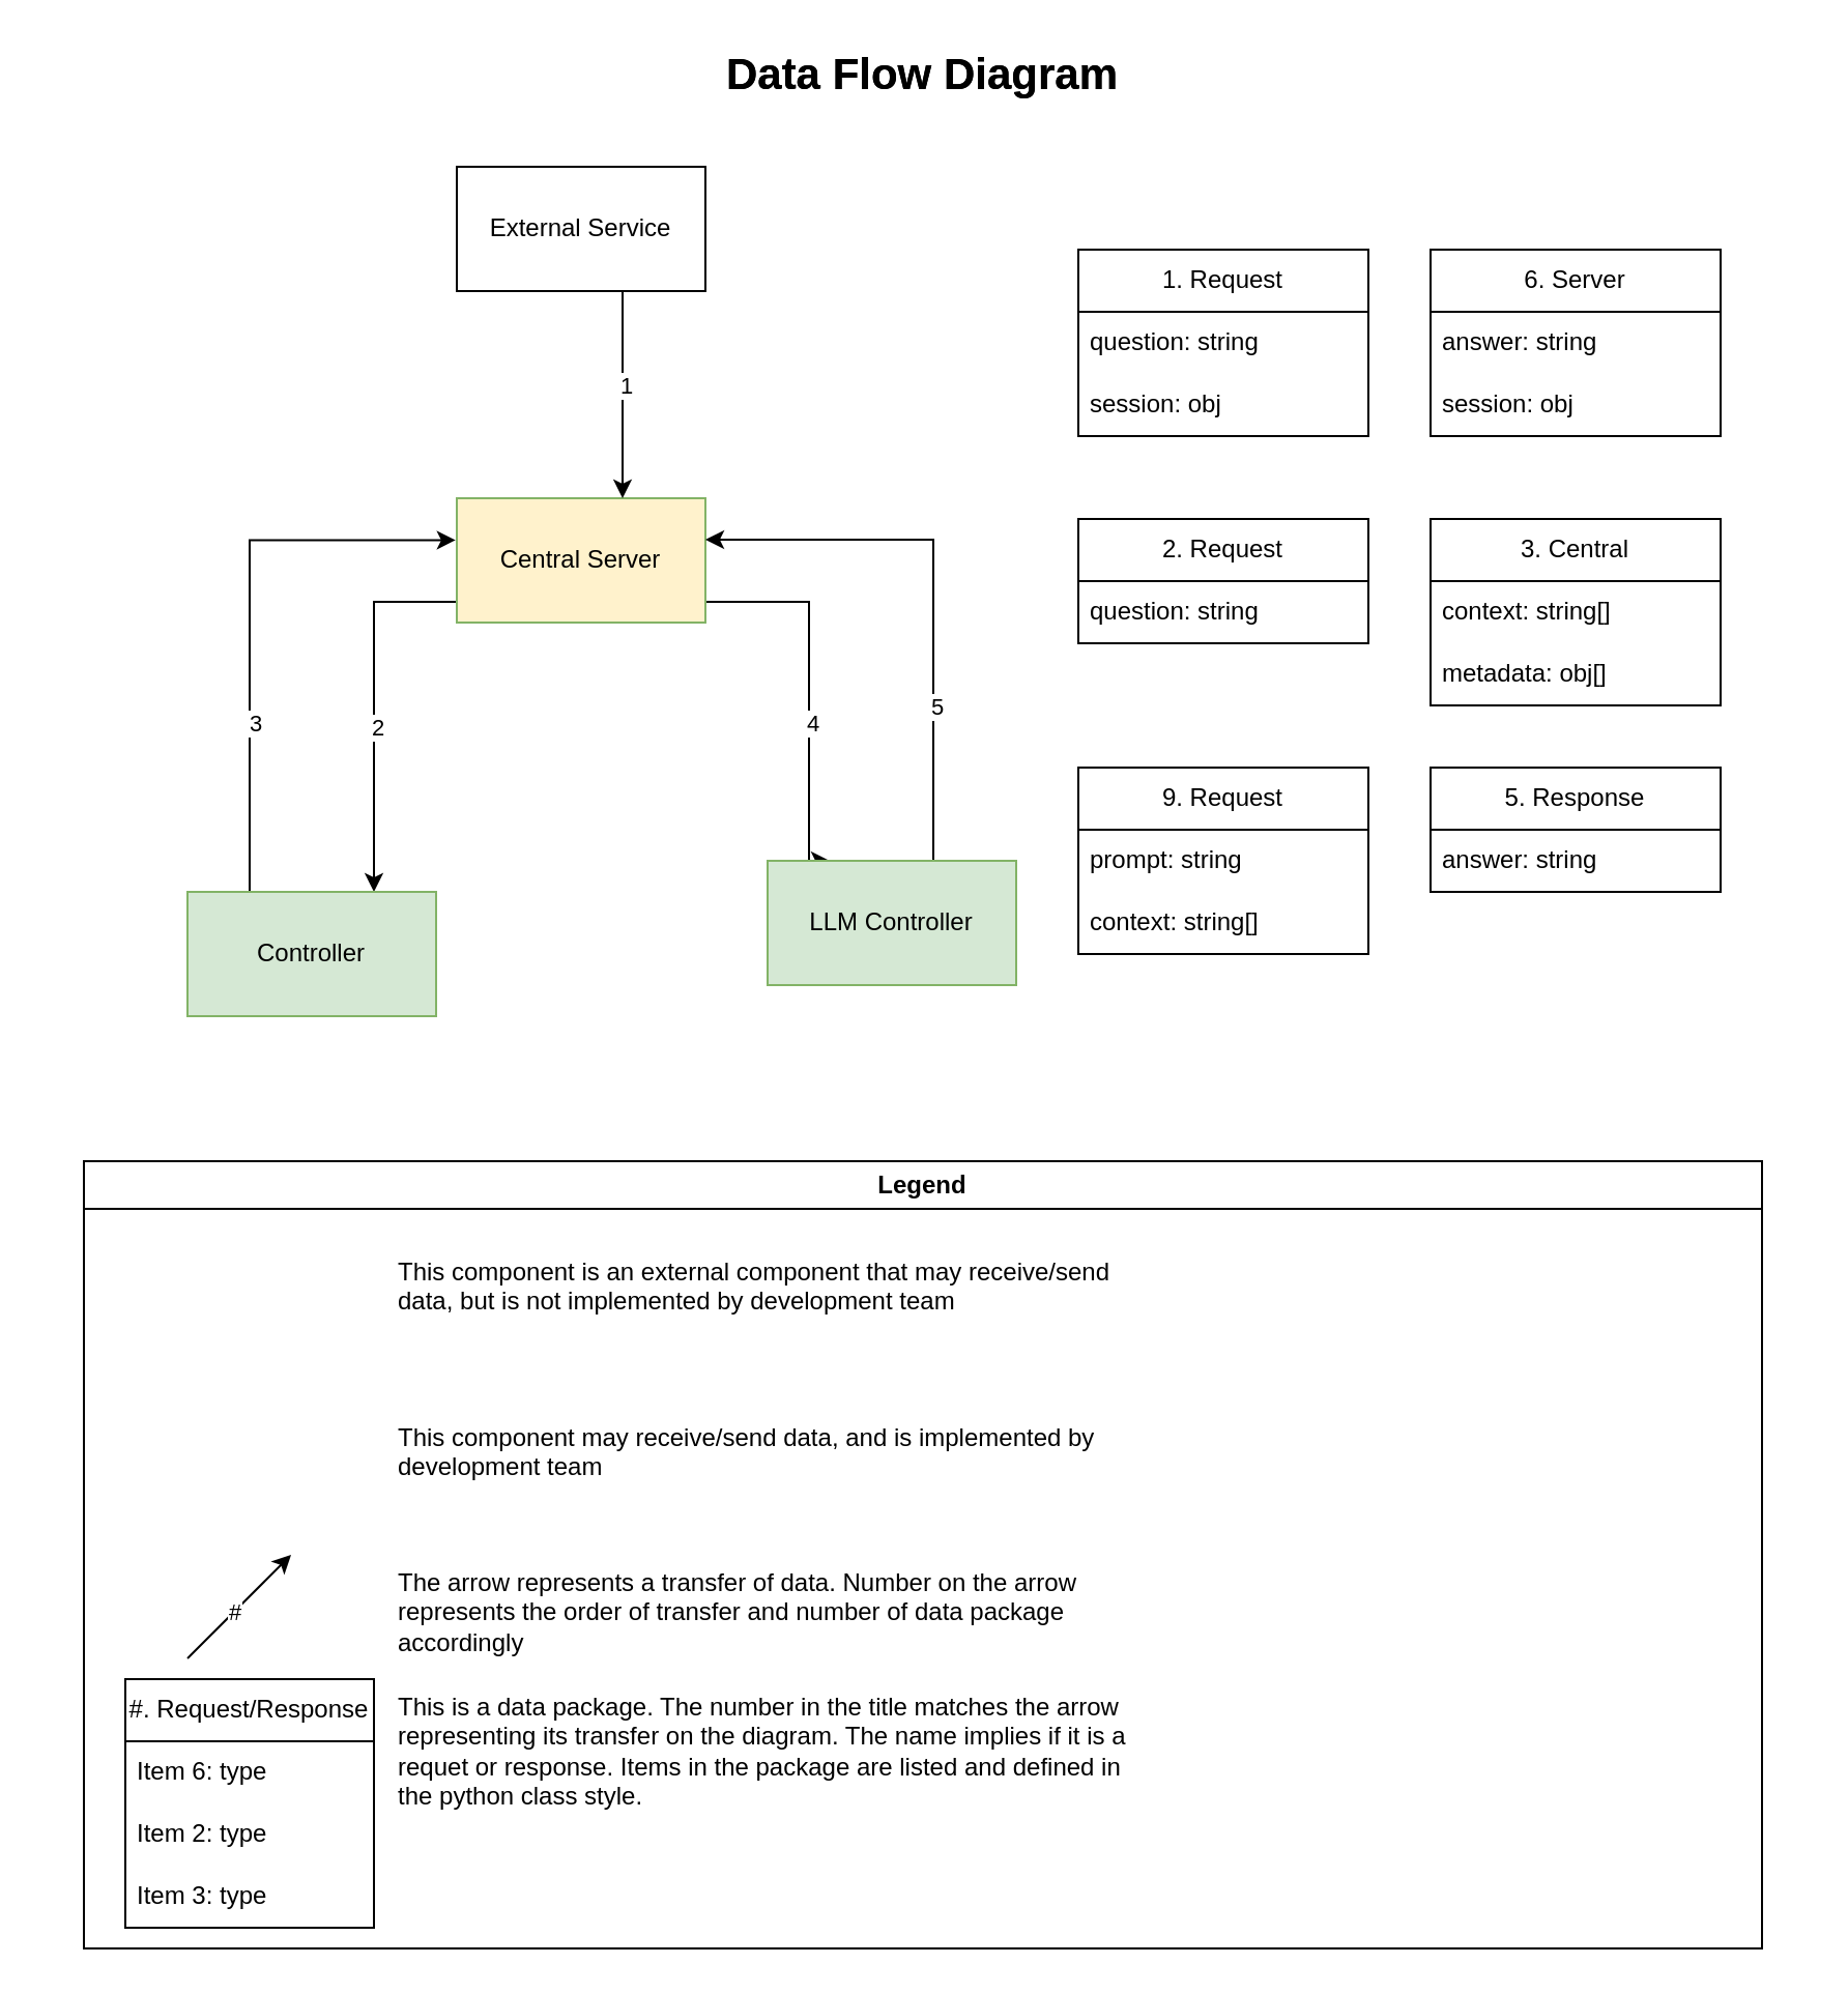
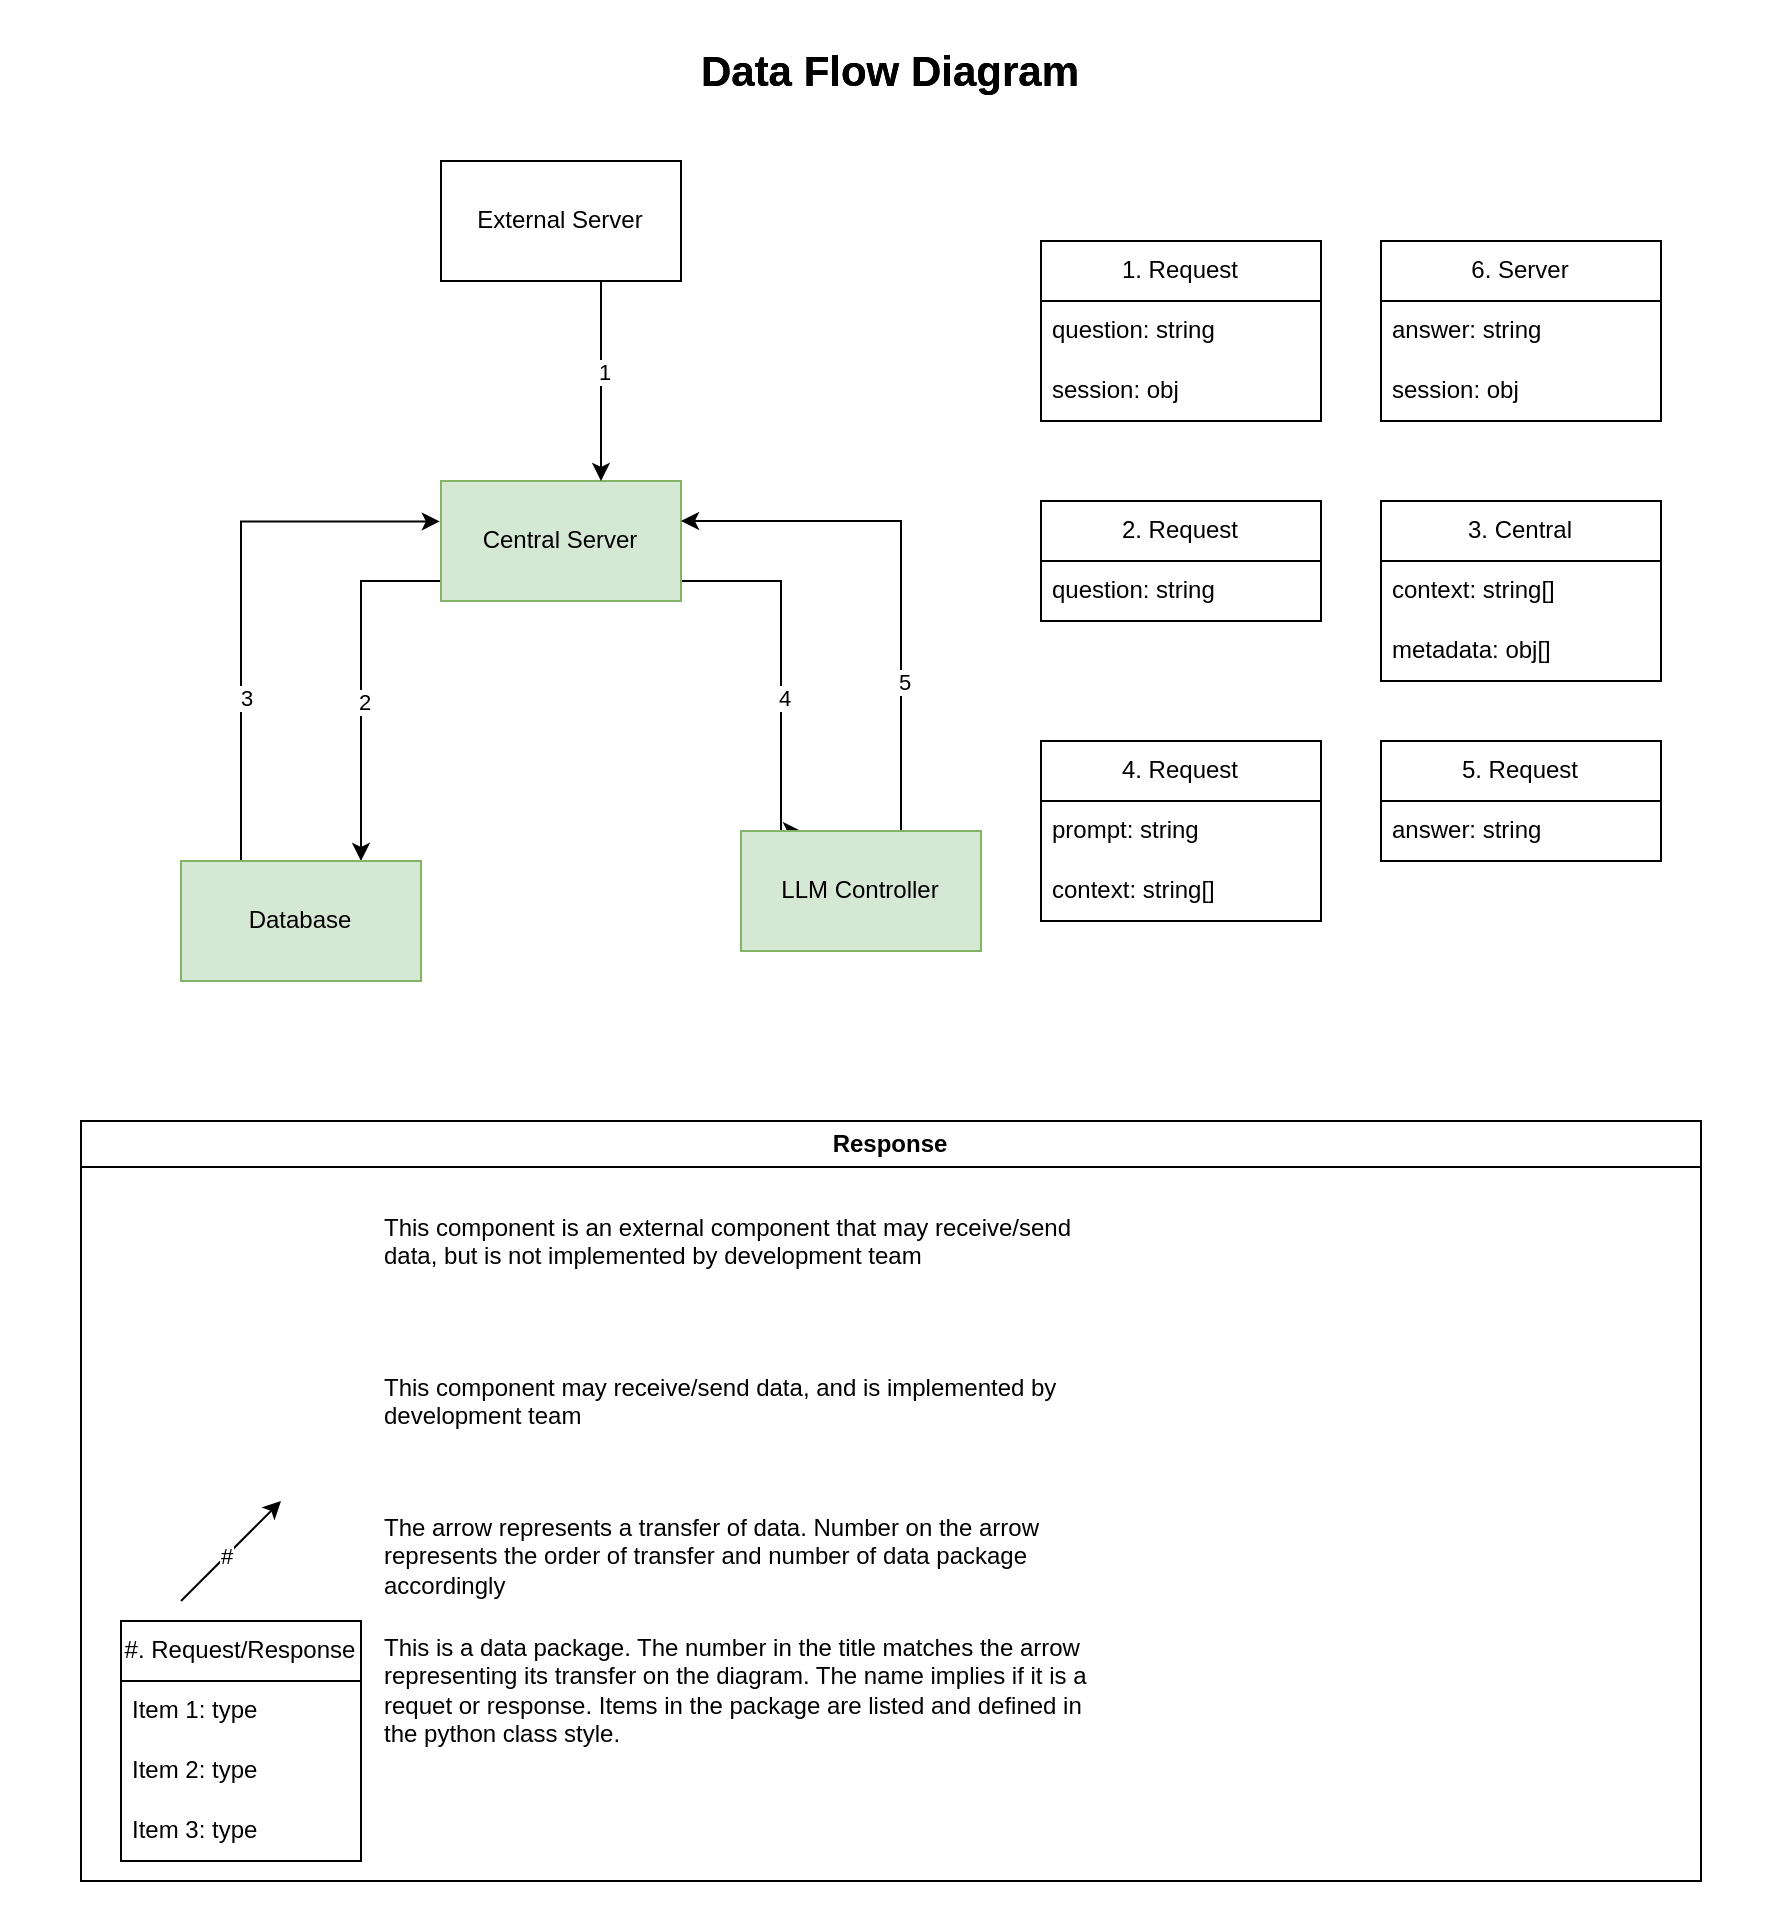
- <mxCell id="9" value="External Service" style="rounded=0;whiteSpace=wrap;html=1;" vertex="1" parent="1"><mxGeometry x="220" y="80" width="120" height="60" as="geometry" /></mxCell>
+ <mxCell id="9" value="External Server" style="rounded=0;whiteSpace=wrap;html=1;" vertex="1" parent="1"><mxGeometry x="220" y="80" width="120" height="60" as="geometry" /></mxCell>
- <mxCell id="6" value="Central Server" style="rounded=0;whiteSpace=wrap;html=1;fillColor=#fff2cc;strokeColor=#82b366;" vertex="1" parent="1"><mxGeometry x="220" y="240" width="120" height="60" as="geometry" /></mxCell>
+ <mxCell id="6" value="Central Server" style="rounded=0;whiteSpace=wrap;html=1;fillColor=#d5e8d4;strokeColor=#82b366;" vertex="1" parent="1"><mxGeometry x="220" y="240" width="120" height="60" as="geometry" /></mxCell>
- <mxCell id="24" value="9. Request" style="swimlane;fontStyle=0;childLayout=stackLayout;horizontal=1;startSize=30;horizontalStack=0;resizeParent=1;resizeParentMax=0;resizeLast=0;collapsible=1;marginBottom=0;whiteSpace=wrap;html=1;" vertex="1" parent="1"><mxGeometry x="520" y="370" width="140" height="90" as="geometry" /></mxCell>
+ <mxCell id="24" value="4. Request" style="swimlane;fontStyle=0;childLayout=stackLayout;horizontal=1;startSize=30;horizontalStack=0;resizeParent=1;resizeParentMax=0;resizeLast=0;collapsible=1;marginBottom=0;whiteSpace=wrap;html=1;" vertex="1" parent="1"><mxGeometry x="520" y="370" width="140" height="90" as="geometry" /></mxCell>
- <mxCell id="27" value="5. Response" style="swimlane;fontStyle=0;childLayout=stackLayout;horizontal=1;startSize=30;horizontalStack=0;resizeParent=1;resizeParentMax=0;resizeLast=0;collapsible=1;marginBottom=0;whiteSpace=wrap;html=1;" vertex="1" parent="1"><mxGeometry x="690" y="370" width="140" height="60" as="geometry" /></mxCell>
+ <mxCell id="27" value="5. Request" style="swimlane;fontStyle=0;childLayout=stackLayout;horizontal=1;startSize=30;horizontalStack=0;resizeParent=1;resizeParentMax=0;resizeLast=0;collapsible=1;marginBottom=0;whiteSpace=wrap;html=1;" vertex="1" parent="1"><mxGeometry x="690" y="370" width="140" height="60" as="geometry" /></mxCell>
- <mxCell id="12" value="Controller" style="rounded=0;whiteSpace=wrap;html=1;fillColor=#d5e8d4;strokeColor=#82b366;" vertex="1" parent="1"><mxGeometry x="90" y="430" width="120" height="60" as="geometry" /></mxCell>
+ <mxCell id="12" value="Database" style="rounded=0;whiteSpace=wrap;html=1;fillColor=#d5e8d4;strokeColor=#82b366;" vertex="1" parent="1"><mxGeometry x="90" y="430" width="120" height="60" as="geometry" /></mxCell>
- <mxCell id="32" value="Legend" style="swimlane;whiteSpace=wrap;html=1;" vertex="1" parent="1"><mxGeometry x="40" y="560" width="810" height="380" as="geometry" /></mxCell>
+ <mxCell id="32" value="Response" style="swimlane;whiteSpace=wrap;html=1;" vertex="1" parent="1"><mxGeometry x="40" y="560" width="810" height="380" as="geometry" /></mxCell>
- <mxCell id="39" value="Item 6: type&lt;span style=&quot;white-space: pre;&quot;&gt;&#09;&lt;/span&gt;&lt;span style=&quot;white-space: pre;&quot;&gt;&#09;&lt;/span&gt;" style="text;strokeColor=none;fillColor=none;align=left;verticalAlign=middle;spacingLeft=4;spacingRight=4;overflow=hidden;points=[[0,0.5],[1,0.5]];portConstraint=eastwest;rotatable=0;whiteSpace=wrap;html=1;" vertex="1" parent="38"><mxGeometry y="30" width="120" height="30" as="geometry" /></mxCell>
+ <mxCell id="39" value="Item 1: type&lt;span style=&quot;white-space: pre;&quot;&gt;&#09;&lt;/span&gt;&lt;span style=&quot;white-space: pre;&quot;&gt;&#09;&lt;/span&gt;" style="text;strokeColor=none;fillColor=none;align=left;verticalAlign=middle;spacingLeft=4;spacingRight=4;overflow=hidden;points=[[0,0.5],[1,0.5]];portConstraint=eastwest;rotatable=0;whiteSpace=wrap;html=1;" vertex="1" parent="38"><mxGeometry y="30" width="120" height="30" as="geometry" /></mxCell>
